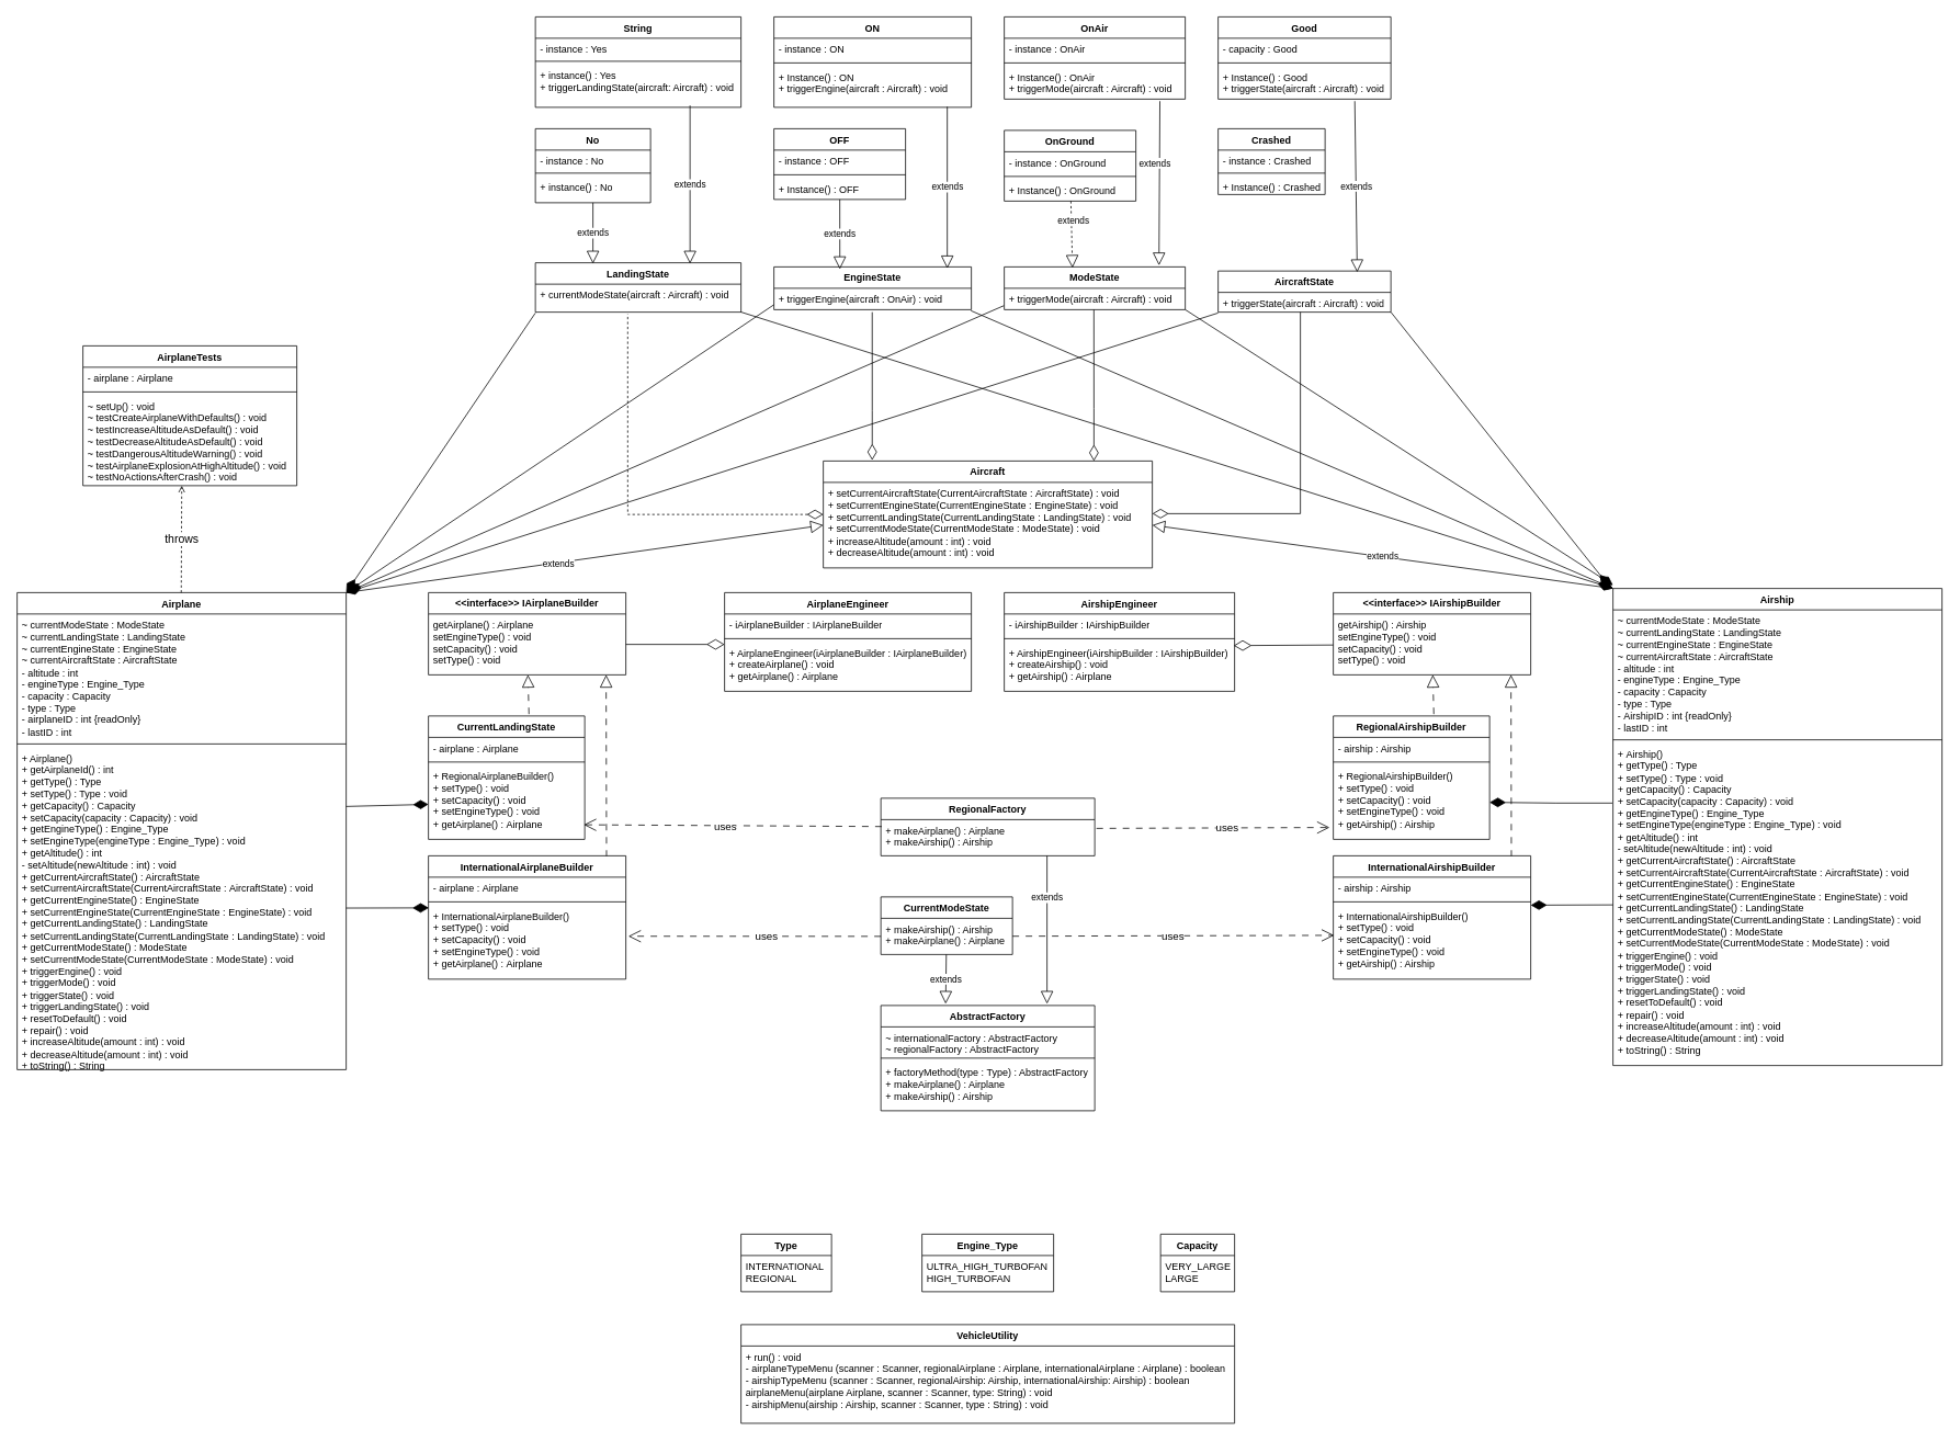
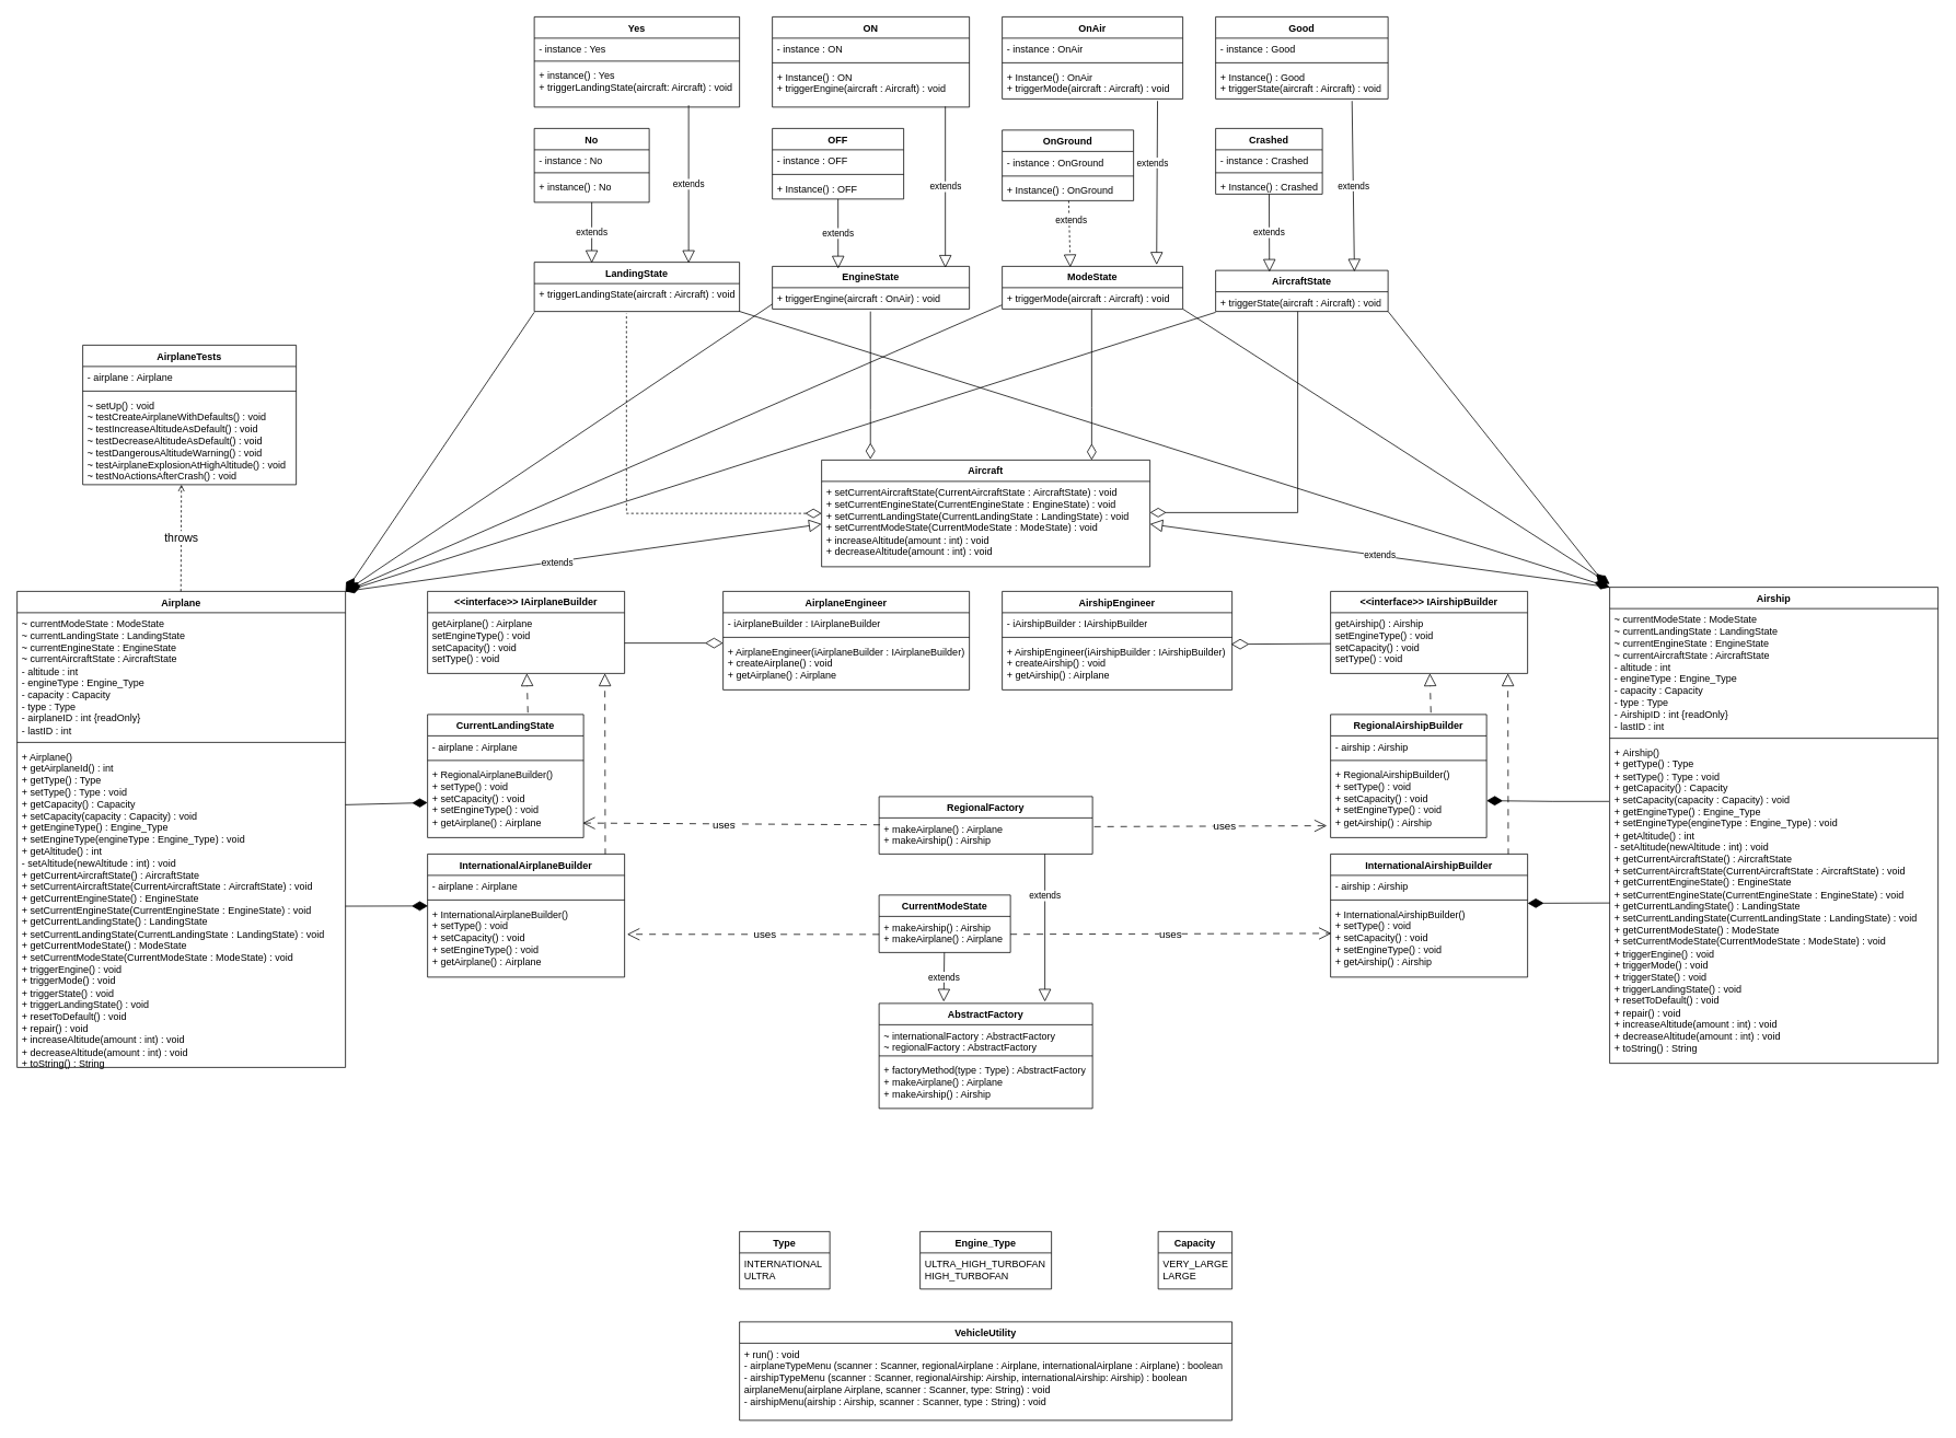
- <mxCell id="103" value="String" style="swimlane;fontStyle=1;align=center;verticalAlign=top;childLayout=stackLayout;horizontal=1;startSize=26;horizontalStack=0;resizeParent=1;resizeParentMax=0;resizeLast=0;collapsible=1;marginBottom=0;whiteSpace=wrap;html=1;" parent="1" vertex="1"><mxGeometry x="650" y="20" width="250" height="110" as="geometry" /></mxCell>
+ <mxCell id="103" value="Yes" style="swimlane;fontStyle=1;align=center;verticalAlign=top;childLayout=stackLayout;horizontal=1;startSize=26;horizontalStack=0;resizeParent=1;resizeParentMax=0;resizeLast=0;collapsible=1;marginBottom=0;whiteSpace=wrap;html=1;" parent="1" vertex="1"><mxGeometry x="650" y="20" width="250" height="110" as="geometry" /></mxCell>
- <mxCell id="68" value="- capacity : Good" style="text;strokeColor=none;fillColor=none;align=left;verticalAlign=top;spacingLeft=4;spacingRight=4;overflow=hidden;rotatable=0;points=[[0,0.5],[1,0.5]];portConstraint=eastwest;whiteSpace=wrap;html=1;" parent="67" vertex="1"><mxGeometry y="26" width="210" height="26" as="geometry" /></mxCell>
+ <mxCell id="68" value="- instance : Good" style="text;strokeColor=none;fillColor=none;align=left;verticalAlign=top;spacingLeft=4;spacingRight=4;overflow=hidden;rotatable=0;points=[[0,0.5],[1,0.5]];portConstraint=eastwest;whiteSpace=wrap;html=1;" parent="67" vertex="1"><mxGeometry y="26" width="210" height="26" as="geometry" /></mxCell>
+ <mxCell id="111" value="extends" style="rounded=0;orthogonalLoop=1;jettySize=auto;html=1;endArrow=block;endFill=0;jumpSize=0;endSize=13;entryX=0.312;entryY=0.035;entryDx=0;entryDy=0;entryPerimeter=0;" parent="1" source="95" target="71" edge="1"><mxGeometry relative="1" as="geometry"><mxPoint x="1545" y="333" as="targetPoint" /></mxGeometry></mxCell>
- <mxCell id="82" value="+ currentModeState(aircraft : Aircraft) : void" style="text;strokeColor=none;fillColor=none;align=left;verticalAlign=top;spacingLeft=4;spacingRight=4;overflow=hidden;rotatable=0;points=[[0,0.5],[1,0.5]];portConstraint=eastwest;whiteSpace=wrap;html=1;" parent="81" vertex="1"><mxGeometry y="26" width="250" height="34" as="geometry" /></mxCell>
+ <mxCell id="82" value="+ triggerLandingState(aircraft : Aircraft) : void" style="text;strokeColor=none;fillColor=none;align=left;verticalAlign=top;spacingLeft=4;spacingRight=4;overflow=hidden;rotatable=0;points=[[0,0.5],[1,0.5]];portConstraint=eastwest;whiteSpace=wrap;html=1;" parent="81" vertex="1"><mxGeometry y="26" width="250" height="34" as="geometry" /></mxCell>
- <mxCell id="134" style="rounded=0;orthogonalLoop=1;jettySize=auto;html=1;entryX=0.998;entryY=1.049;entryDx=0;entryDy=0;entryPerimeter=0;exitX=0;exitY=0;exitDx=0;exitDy=0;endArrow=none;endFill=0;endSize=17;startArrow=diamondThin;startFill=1;startSize=16;" parent="1" source="6" target="16" edge="1"><mxGeometry relative="1" as="geometry" /></mxCell>
- <mxCell id="102" value="INTERNATIONAL&lt;div&gt;REGIONAL&lt;/div&gt;" style="text;strokeColor=none;fillColor=none;align=left;verticalAlign=top;spacingLeft=4;spacingRight=4;overflow=hidden;rotatable=0;points=[[0,0.5],[1,0.5]];portConstraint=eastwest;whiteSpace=wrap;html=1;" parent="101" vertex="1"><mxGeometry y="26" width="110" height="44" as="geometry" /></mxCell>
+ <mxCell id="102" value="INTERNATIONAL&lt;div&gt;ULTRA&lt;/div&gt;" style="text;strokeColor=none;fillColor=none;align=left;verticalAlign=top;spacingLeft=4;spacingRight=4;overflow=hidden;rotatable=0;points=[[0,0.5],[1,0.5]];portConstraint=eastwest;whiteSpace=wrap;html=1;" parent="101" vertex="1"><mxGeometry y="26" width="110" height="44" as="geometry" /></mxCell>
